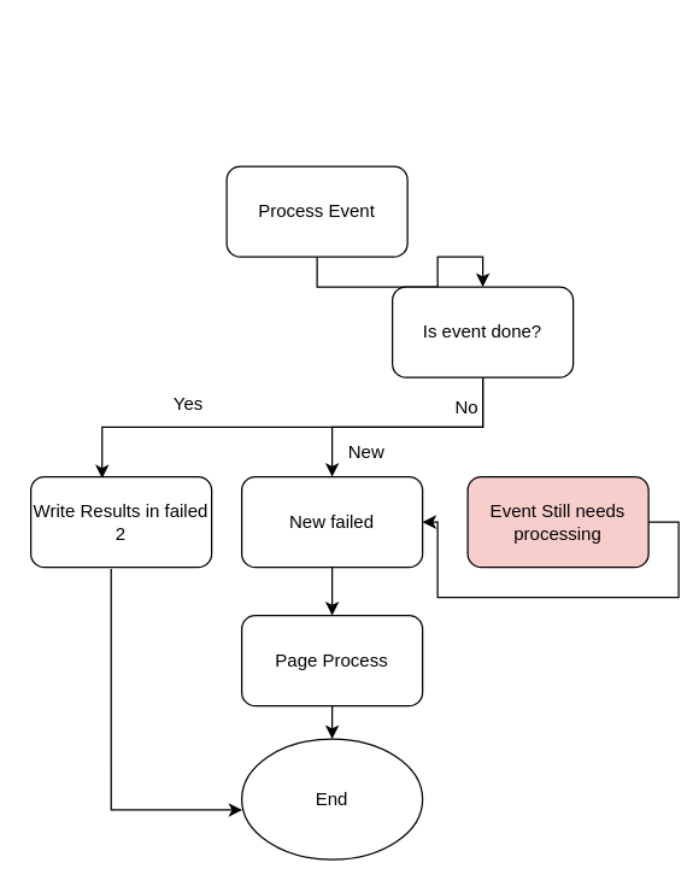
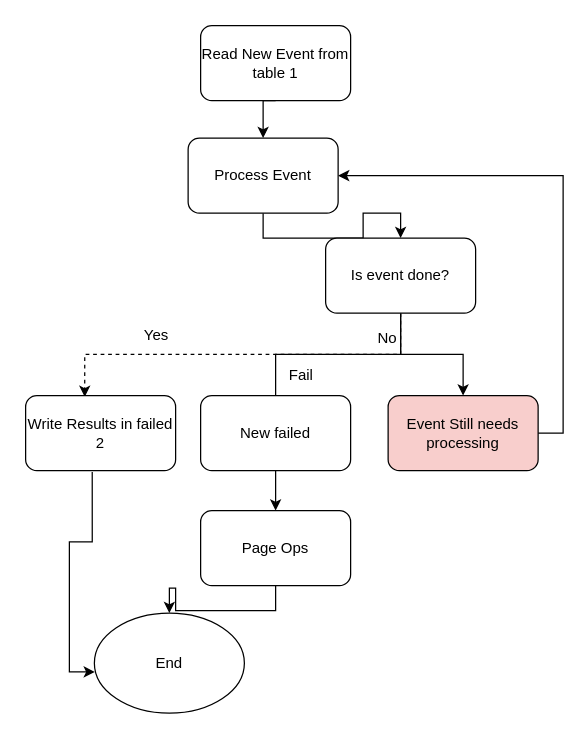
+ <mxCell id="3" value="Read New Event from table 1" style="rounded=1;whiteSpace=wrap;html=1;" vertex="1" parent="1"><mxGeometry x="160" y="20" width="120" height="60" as="geometry" /></mxCell>
+ <mxCell id="2" style="edgeStyle=orthogonalEdgeStyle;rounded=0;orthogonalLoop=1;jettySize=auto;html=1;exitX=0.5;exitY=1;exitDx=0;exitDy=0;entryX=0.5;entryY=0;entryDx=0;entryDy=0;" edge="1" parent="1" source="3" target="5"><mxGeometry relative="1" as="geometry" /></mxCell>
- <mxCell id="6" style="edgeStyle=orthogonalEdgeStyle;rounded=0;orthogonalLoop=1;jettySize=auto;html=1;exitX=0.5;exitY=1;exitDx=0;exitDy=0;entryX=0.394;entryY=0.017;entryDx=0;entryDy=0;entryPerimeter=0;" edge="1" parent="1" source="9" target="12"><mxGeometry relative="1" as="geometry"><mxPoint x="70" y="260" as="targetPoint" /></mxGeometry></mxCell>
+ <mxCell id="6" style="edgeStyle=orthogonalEdgeStyle;rounded=0;orthogonalLoop=1;jettySize=auto;html=1;exitX=0.5;exitY=1;exitDx=0;exitDy=0;entryX=0.394;entryY=0.017;entryDx=0;entryDy=0;entryPerimeter=0;dashed=1;" edge="1" parent="1" source="9" target="12"><mxGeometry relative="1" as="geometry"><mxPoint x="70" y="260" as="targetPoint" /></mxGeometry></mxCell>
+ <mxCell id="8" style="edgeStyle=orthogonalEdgeStyle;rounded=0;orthogonalLoop=1;jettySize=auto;html=1;exitX=0.5;exitY=1;exitDx=0;exitDy=0;" edge="1" parent="1" source="9" target="15"><mxGeometry relative="1" as="geometry" /></mxCell>
- <mxCell id="21" value="New" style="text;html=1;resizable=0;points=[];autosize=1;align=left;verticalAlign=top;spacingTop=-4;" vertex="1" parent="1"><mxGeometry x="229" y="290" width="40" height="10" as="geometry" /></mxCell>
+ <mxCell id="21" value="Fail" style="text;html=1;resizable=0;points=[];autosize=1;align=left;verticalAlign=top;spacingTop=-4;" vertex="1" parent="1"><mxGeometry x="229" y="290" width="40" height="10" as="geometry" /></mxCell>
- <mxCell id="7" style="edgeStyle=orthogonalEdgeStyle;rounded=0;orthogonalLoop=1;jettySize=auto;html=1;exitX=0.5;exitY=1;exitDx=0;exitDy=0;" edge="1" parent="1" source="9" target="13"><mxGeometry relative="1" as="geometry" /></mxCell>
+ <mxCell id="7" style="edgeStyle=orthogonalEdgeStyle;rounded=0;orthogonalLoop=1;jettySize=auto;html=1;exitX=0.5;exitY=1;exitDx=0;exitDy=0;endArrow=none;" edge="1" parent="1" source="9" target="13"><mxGeometry relative="1" as="geometry" /></mxCell>
- <mxCell id="14" style="edgeStyle=orthogonalEdgeStyle;rounded=0;orthogonalLoop=1;jettySize=auto;html=1;exitX=1;exitY=0.5;exitDx=0;exitDy=0;" edge="1" parent="1" source="15" target="13"><mxGeometry relative="1" as="geometry" /></mxCell>
+ <mxCell id="14" style="edgeStyle=orthogonalEdgeStyle;rounded=0;orthogonalLoop=1;jettySize=auto;html=1;entryX=1;entryY=0.5;entryDx=0;entryDy=0;exitX=1;exitY=0.5;exitDx=0;exitDy=0;" edge="1" parent="1" source="15" target="5"><mxGeometry relative="1" as="geometry" /></mxCell>
- <mxCell id="17" value="Page Process" style="rounded=1;whiteSpace=wrap;html=1;" vertex="1" parent="1"><mxGeometry x="160" y="408" width="120" height="60" as="geometry" /></mxCell>
+ <mxCell id="17" value="Page Ops" style="rounded=1;whiteSpace=wrap;html=1;" vertex="1" parent="1"><mxGeometry x="160" y="408" width="120" height="60" as="geometry" /></mxCell>
- <mxCell id="18" value="End" style="ellipse;whiteSpace=wrap;html=1;" vertex="1" parent="1"><mxGeometry x="160" y="490" width="120" height="80" as="geometry" /></mxCell>
+ <mxCell id="18" value="End" style="ellipse;whiteSpace=wrap;html=1;" vertex="1" parent="1"><mxGeometry x="75" y="490" width="120" height="80" as="geometry" /></mxCell>
